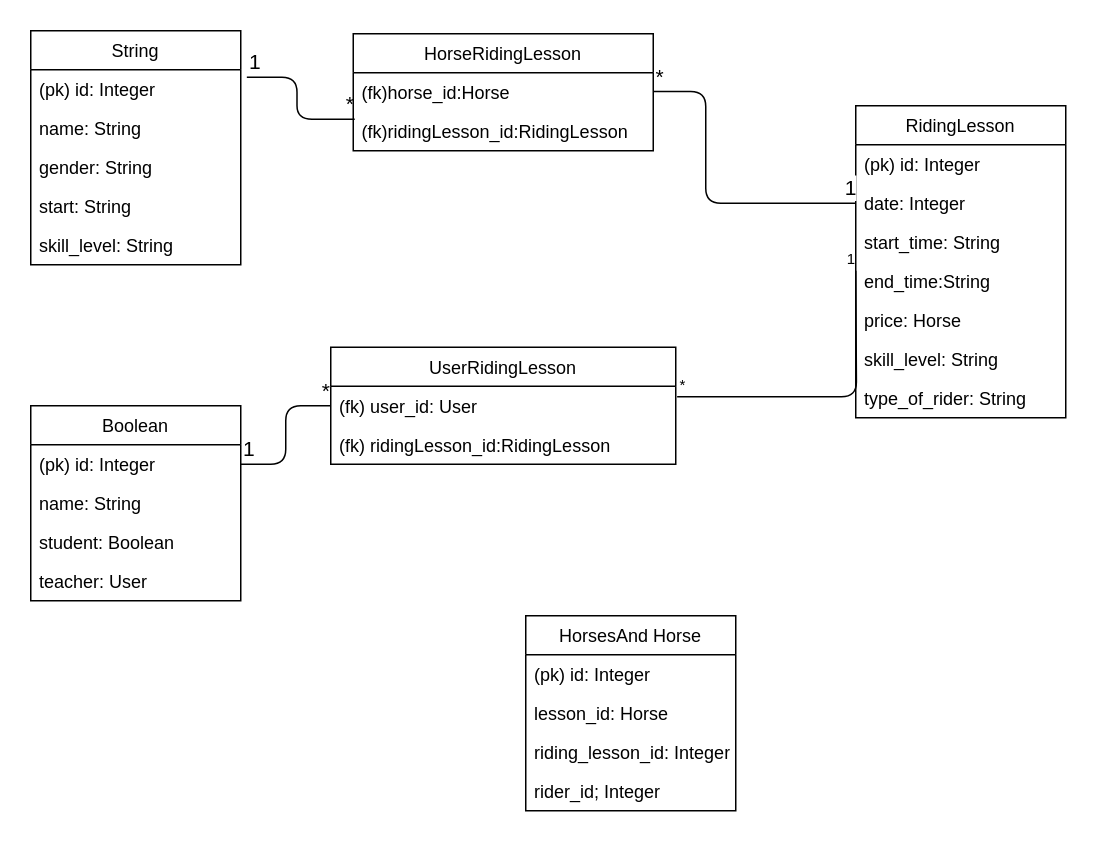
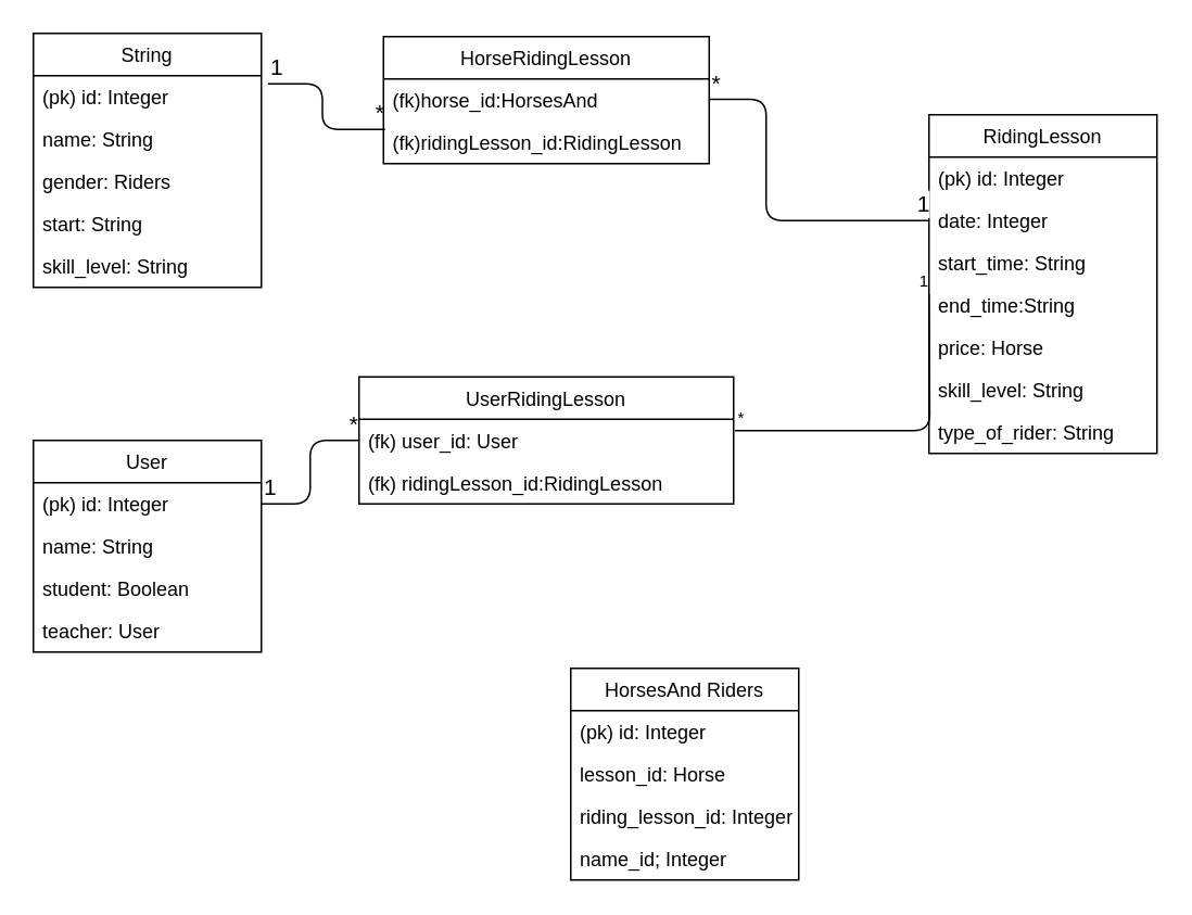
- <mxCell id="31" value="(fk)horse_id:Horse" style="text;strokeColor=none;fillColor=none;align=left;verticalAlign=top;spacingLeft=4;spacingRight=4;overflow=hidden;rotatable=0;points=[[0,0.5],[1,0.5]];portConstraint=eastwest;" parent="30" vertex="1"><mxGeometry y="26" width="200" height="26" as="geometry" /></mxCell>
+ <mxCell id="31" value="(fk)horse_id:HorsesAnd" style="text;strokeColor=none;fillColor=none;align=left;verticalAlign=top;spacingLeft=4;spacingRight=4;overflow=hidden;rotatable=0;points=[[0,0.5],[1,0.5]];portConstraint=eastwest;" parent="30" vertex="1"><mxGeometry y="26" width="200" height="26" as="geometry" /></mxCell>
- <mxCell id="5" value="gender: String" style="text;strokeColor=none;fillColor=none;align=left;verticalAlign=top;spacingLeft=4;spacingRight=4;overflow=hidden;rotatable=0;points=[[0,0.5],[1,0.5]];portConstraint=eastwest;" parent="2" vertex="1"><mxGeometry y="78" width="140" height="26" as="geometry" /></mxCell>
+ <mxCell id="5" value="gender: Riders" style="text;strokeColor=none;fillColor=none;align=left;verticalAlign=top;spacingLeft=4;spacingRight=4;overflow=hidden;rotatable=0;points=[[0,0.5],[1,0.5]];portConstraint=eastwest;" parent="2" vertex="1"><mxGeometry y="78" width="140" height="26" as="geometry" /></mxCell>
- <mxCell id="8" value="Boolean" style="swimlane;fontStyle=0;childLayout=stackLayout;horizontal=1;startSize=26;fillColor=none;horizontalStack=0;resizeParent=1;resizeParentMax=0;resizeLast=0;collapsible=1;marginBottom=0;" parent="1" vertex="1"><mxGeometry x="20" y="270" width="140" height="130" as="geometry" /></mxCell>
+ <mxCell id="8" value="User" style="swimlane;fontStyle=0;childLayout=stackLayout;horizontal=1;startSize=26;fillColor=none;horizontalStack=0;resizeParent=1;resizeParentMax=0;resizeLast=0;collapsible=1;marginBottom=0;" parent="1" vertex="1"><mxGeometry x="20" y="270" width="140" height="130" as="geometry" /></mxCell>
- <mxCell id="39" value="HorsesAnd Horse" style="swimlane;fontStyle=0;childLayout=stackLayout;horizontal=1;startSize=26;fillColor=none;horizontalStack=0;resizeParent=1;resizeParentMax=0;resizeLast=0;collapsible=1;marginBottom=0;" parent="1" vertex="1"><mxGeometry x="350" y="410" width="140" height="130" as="geometry" /></mxCell>
+ <mxCell id="39" value="HorsesAnd Riders" style="swimlane;fontStyle=0;childLayout=stackLayout;horizontal=1;startSize=26;fillColor=none;horizontalStack=0;resizeParent=1;resizeParentMax=0;resizeLast=0;collapsible=1;marginBottom=0;" parent="1" vertex="1"><mxGeometry x="350" y="410" width="140" height="130" as="geometry" /></mxCell>
- <mxCell id="43" value="rider_id; Integer" style="text;strokeColor=none;fillColor=none;align=left;verticalAlign=top;spacingLeft=4;spacingRight=4;overflow=hidden;rotatable=0;points=[[0,0.5],[1,0.5]];portConstraint=eastwest;" parent="39" vertex="1"><mxGeometry y="104" width="140" height="26" as="geometry" /></mxCell>
+ <mxCell id="43" value="name_id; Integer" style="text;strokeColor=none;fillColor=none;align=left;verticalAlign=top;spacingLeft=4;spacingRight=4;overflow=hidden;rotatable=0;points=[[0,0.5],[1,0.5]];portConstraint=eastwest;" parent="39" vertex="1"><mxGeometry y="104" width="140" height="26" as="geometry" /></mxCell>
